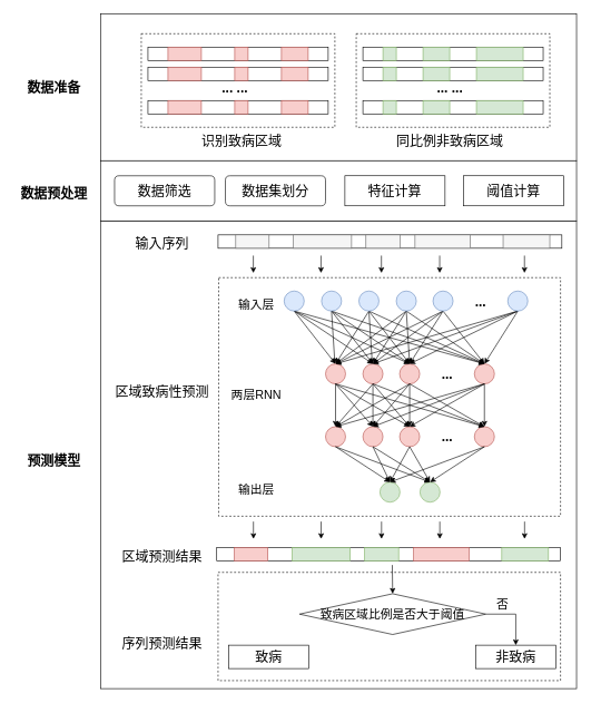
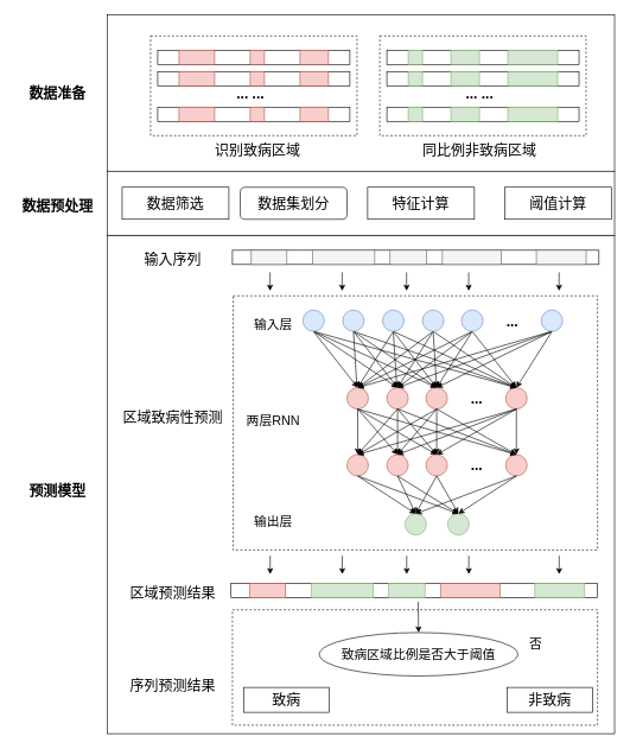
- <mxCell id="40" value="数据筛选" style="whiteSpace=wrap;html=1;fontSize=20;flipH=1;rounded=1;" vertex="1" parent="1"><mxGeometry x="171" y="262.5" width="150" height="45" as="geometry" /></mxCell>
+ <mxCell id="40" value="数据筛选" style="rounded=0;whiteSpace=wrap;html=1;fontSize=20;flipH=1;" vertex="1" parent="1"><mxGeometry x="171" y="262.5" width="150" height="45" as="geometry" /></mxCell>
- <mxCell id="117" value="阈值计算" style="rounded=0;whiteSpace=wrap;html=1;fontSize=20;flipH=1;" vertex="1" parent="1"><mxGeometry x="694" y="262.5" width="150" height="45" as="geometry" /></mxCell>
+ <mxCell id="117" value="阈值计算" style="rounded=0;whiteSpace=wrap;html=1;fontSize=20;flipH=1;" vertex="1" parent="1"><mxGeometry x="709" y="262.5" width="150" height="45" as="geometry" /></mxCell>
- <mxCell id="125" value="致病区域比例是否大于阈值" style="rhombus;whiteSpace=wrap;html=1;fontSize=18;" vertex="1" parent="1"><mxGeometry x="448.09" y="888" width="278.91" height="61" as="geometry" /></mxCell>
+ <mxCell id="125" value="致病区域比例是否大于阈值" style="ellipse;whiteSpace=wrap;html=1;fontSize=18;" vertex="1" parent="1"><mxGeometry x="448.09" y="888" width="278.91" height="61" as="geometry" /></mxCell>
- <mxCell id="124" style="edgeStyle=orthogonalEdgeStyle;rounded=0;orthogonalLoop=1;jettySize=auto;html=1;exitX=1;exitY=0.5;exitDx=0;exitDy=0;" edge="1" parent="1" source="125" target="127"><mxGeometry relative="1" as="geometry" /></mxCell>
